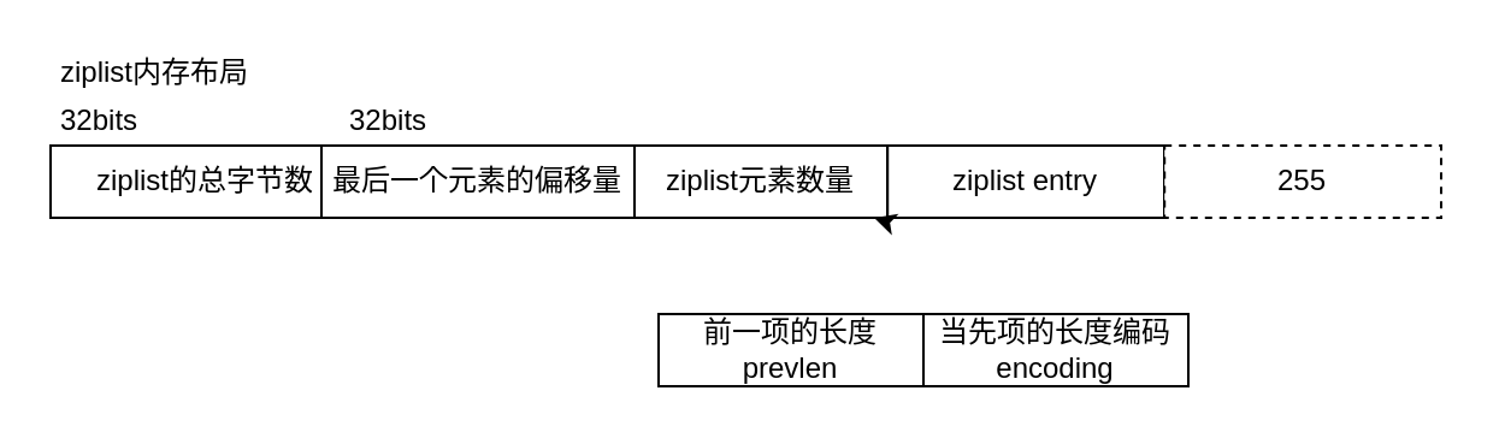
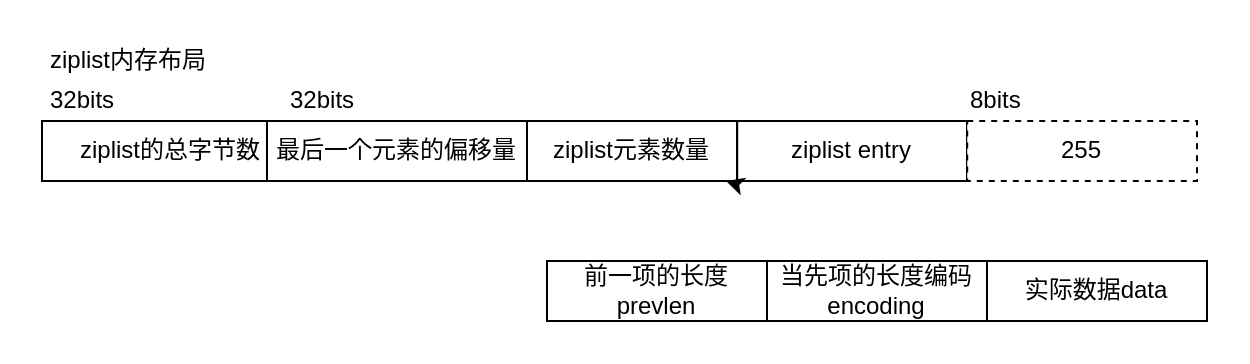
+ <mxCell id="13" value="8bits" style="text;html=1;resizable=0;points=[];autosize=1;align=left;verticalAlign=top;spacingTop=-4;" parent="2" vertex="1"><mxGeometry x="460" y="20" width="40" height="20" as="geometry" /></mxCell>
+ <mxCell id="17" value="实际数据data" style="rounded=0;whiteSpace=wrap;html=1;" parent="14" vertex="1"><mxGeometry x="220" width="110" height="30" as="geometry" /></mxCell>
